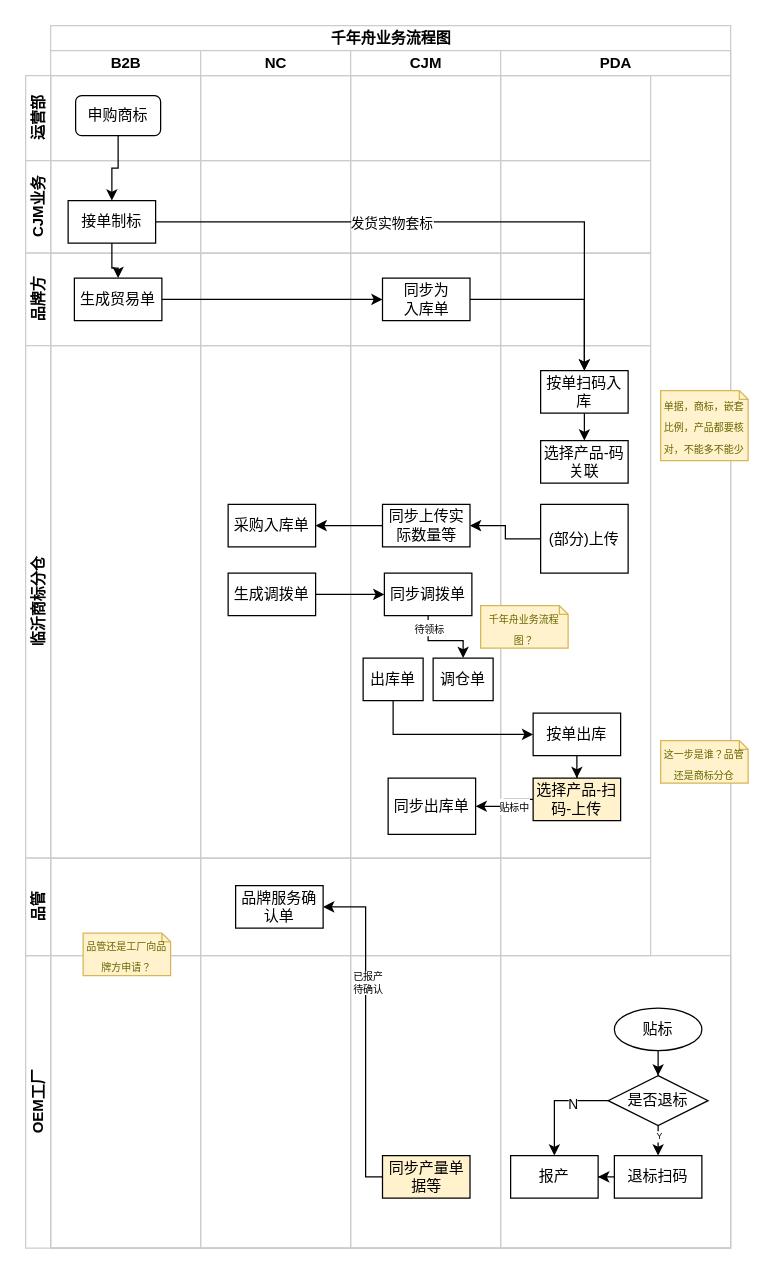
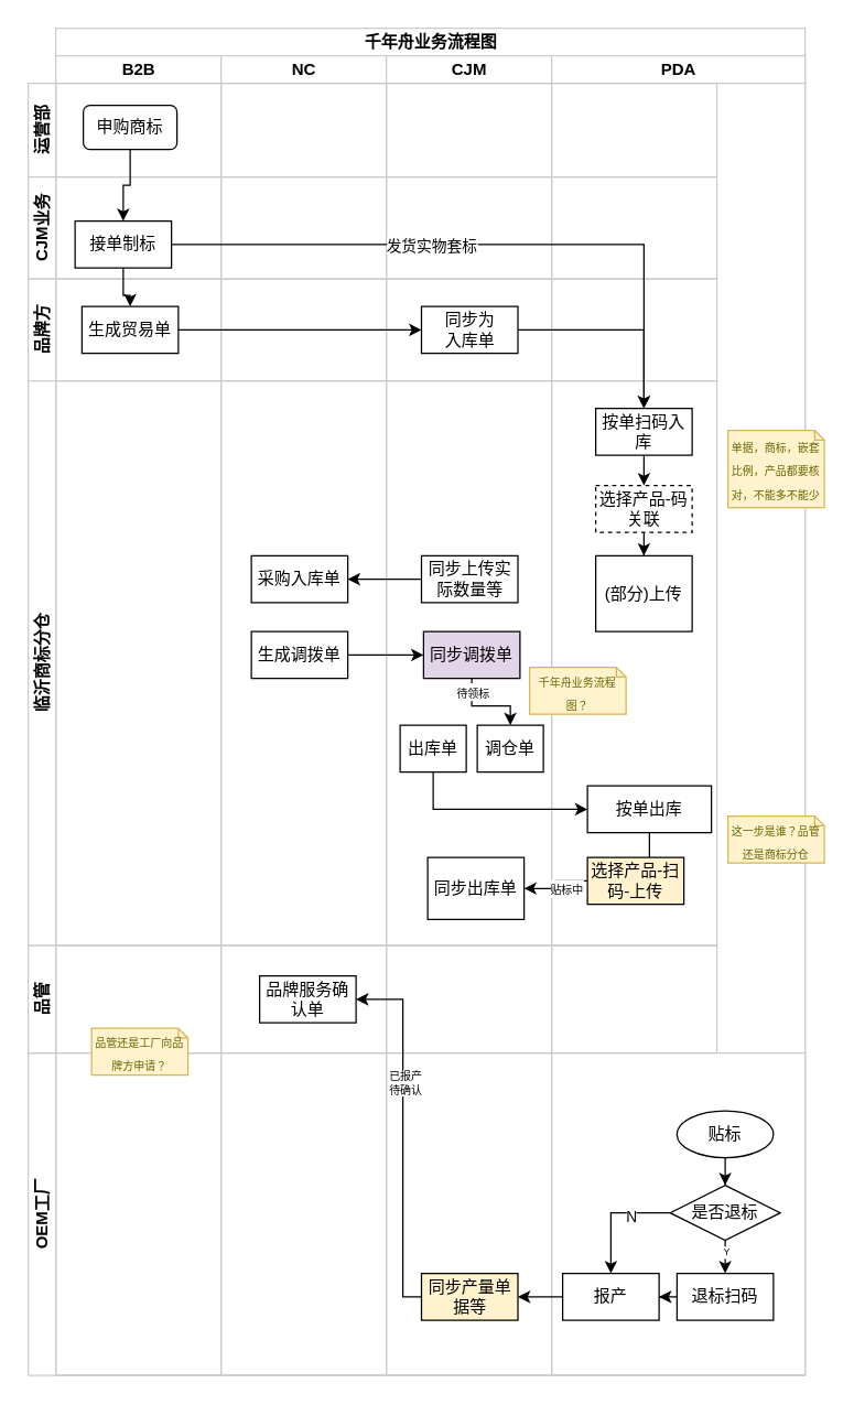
- <mxCell id="20" value="选择产品-码关联" style="rounded=0;whiteSpace=wrap;html=1;" vertex="1" parent="16"><mxGeometry x="412" y="76" width="70" height="34" as="geometry" /></mxCell>
+ <mxCell id="20" value="选择产品-码关联" style="rounded=0;whiteSpace=wrap;html=1;dashed=1;" vertex="1" parent="16"><mxGeometry x="412" y="76" width="70" height="34" as="geometry" /></mxCell>
+ <mxCell id="19" style="edgeStyle=orthogonalEdgeStyle;rounded=0;orthogonalLoop=1;jettySize=auto;html=1;exitX=0.5;exitY=1;exitDx=0;exitDy=0;" edge="1" parent="16" source="20" target="22"><mxGeometry relative="1" as="geometry" /></mxCell>
- <mxCell id="21" style="edgeStyle=orthogonalEdgeStyle;rounded=0;orthogonalLoop=1;jettySize=auto;html=1;exitX=0;exitY=0.5;exitDx=0;exitDy=0;" edge="1" parent="16" source="22" target="24"><mxGeometry relative="1" as="geometry" /></mxCell>
- <mxCell id="30" value="同步调拨单" style="rounded=0;whiteSpace=wrap;html=1;" vertex="1" parent="16"><mxGeometry x="287" y="182" width="70" height="34" as="geometry" /></mxCell>
+ <mxCell id="30" value="同步调拨单" style="rounded=0;whiteSpace=wrap;html=1;fillColor=#e1d5e7;" vertex="1" parent="16"><mxGeometry x="287" y="182" width="70" height="34" as="geometry" /></mxCell>
- <mxCell id="36" value="按单出库" style="rounded=0;whiteSpace=wrap;html=1;" vertex="1" parent="16"><mxGeometry x="406" y="294" width="70" height="34" as="geometry" /></mxCell>
+ <mxCell id="36" value="按单出库" style="rounded=0;whiteSpace=wrap;html=1;" vertex="1" parent="16"><mxGeometry x="406" y="294" width="90" height="34" as="geometry" /></mxCell>
+ <mxCell id="57" style="edgeStyle=orthogonalEdgeStyle;rounded=0;orthogonalLoop=1;jettySize=auto;html=1;exitX=0;exitY=0.5;exitDx=0;exitDy=0;" edge="1" parent="47" source="58" target="59"><mxGeometry relative="1" as="geometry" /></mxCell>
